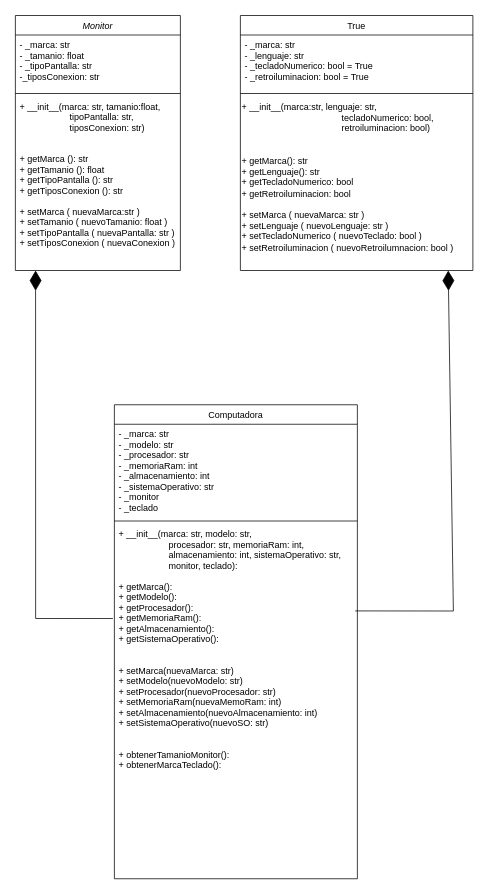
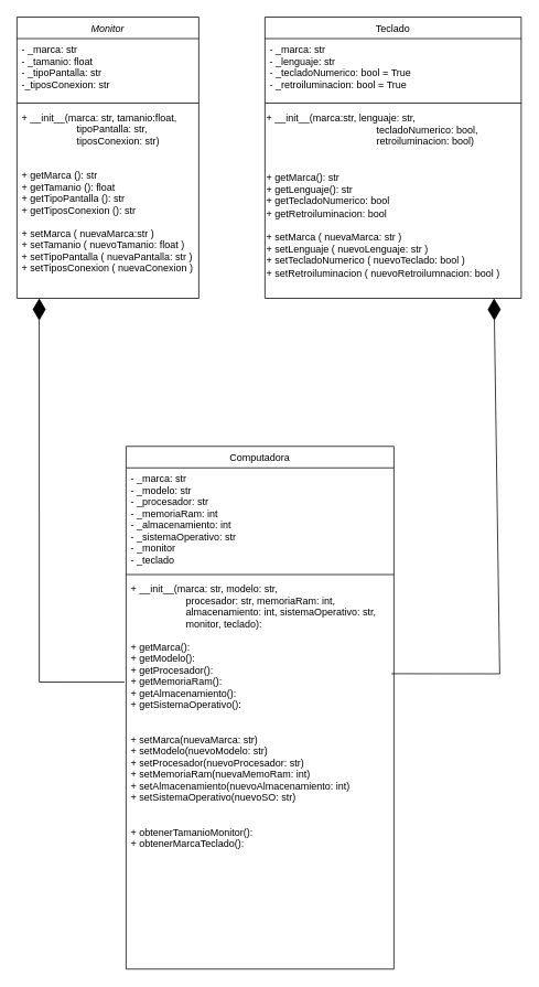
- <mxCell id="6" value="True" style="swimlane;fontStyle=0;align=center;verticalAlign=top;childLayout=stackLayout;horizontal=1;startSize=26;horizontalStack=0;resizeParent=1;resizeLast=0;collapsible=1;marginBottom=0;rounded=0;shadow=0;strokeWidth=1;" parent="1" vertex="1"><mxGeometry x="320" y="20" width="310" height="340" as="geometry"><mxRectangle x="550" y="140" width="160" height="26" as="alternateBounds" /></mxGeometry></mxCell>
+ <mxCell id="6" value="Teclado" style="swimlane;fontStyle=0;align=center;verticalAlign=top;childLayout=stackLayout;horizontal=1;startSize=26;horizontalStack=0;resizeParent=1;resizeLast=0;collapsible=1;marginBottom=0;rounded=0;shadow=0;strokeWidth=1;" parent="1" vertex="1"><mxGeometry x="320" y="20" width="310" height="340" as="geometry"><mxRectangle x="550" y="140" width="160" height="26" as="alternateBounds" /></mxGeometry></mxCell>
